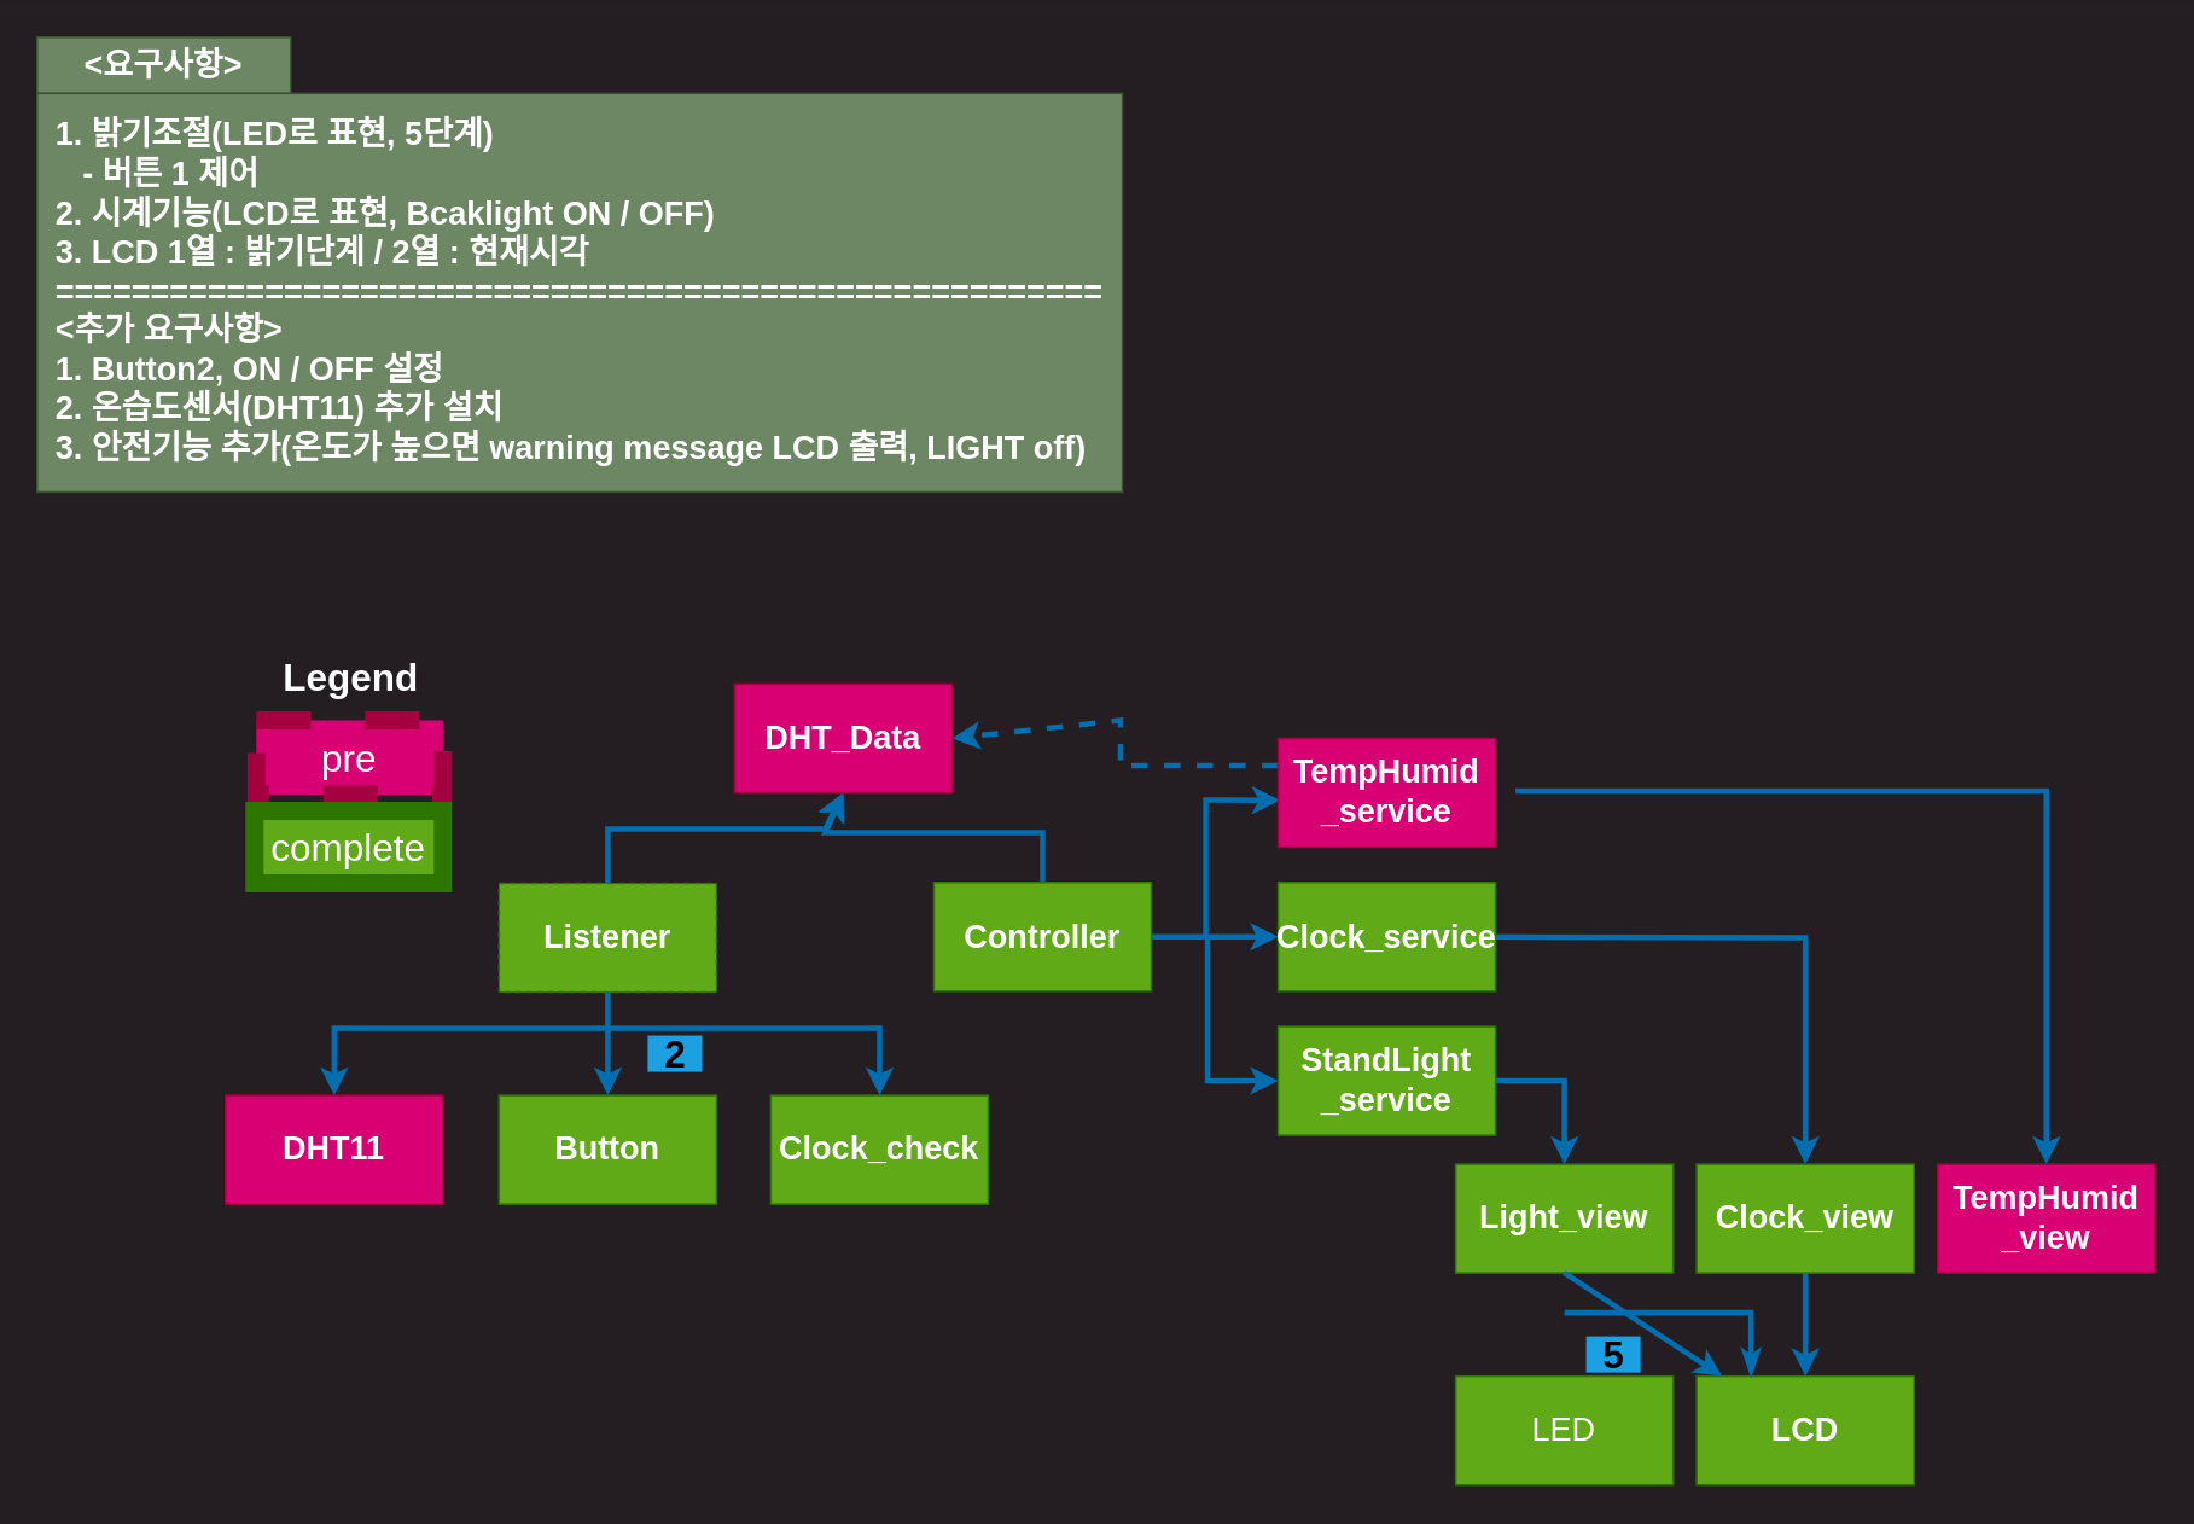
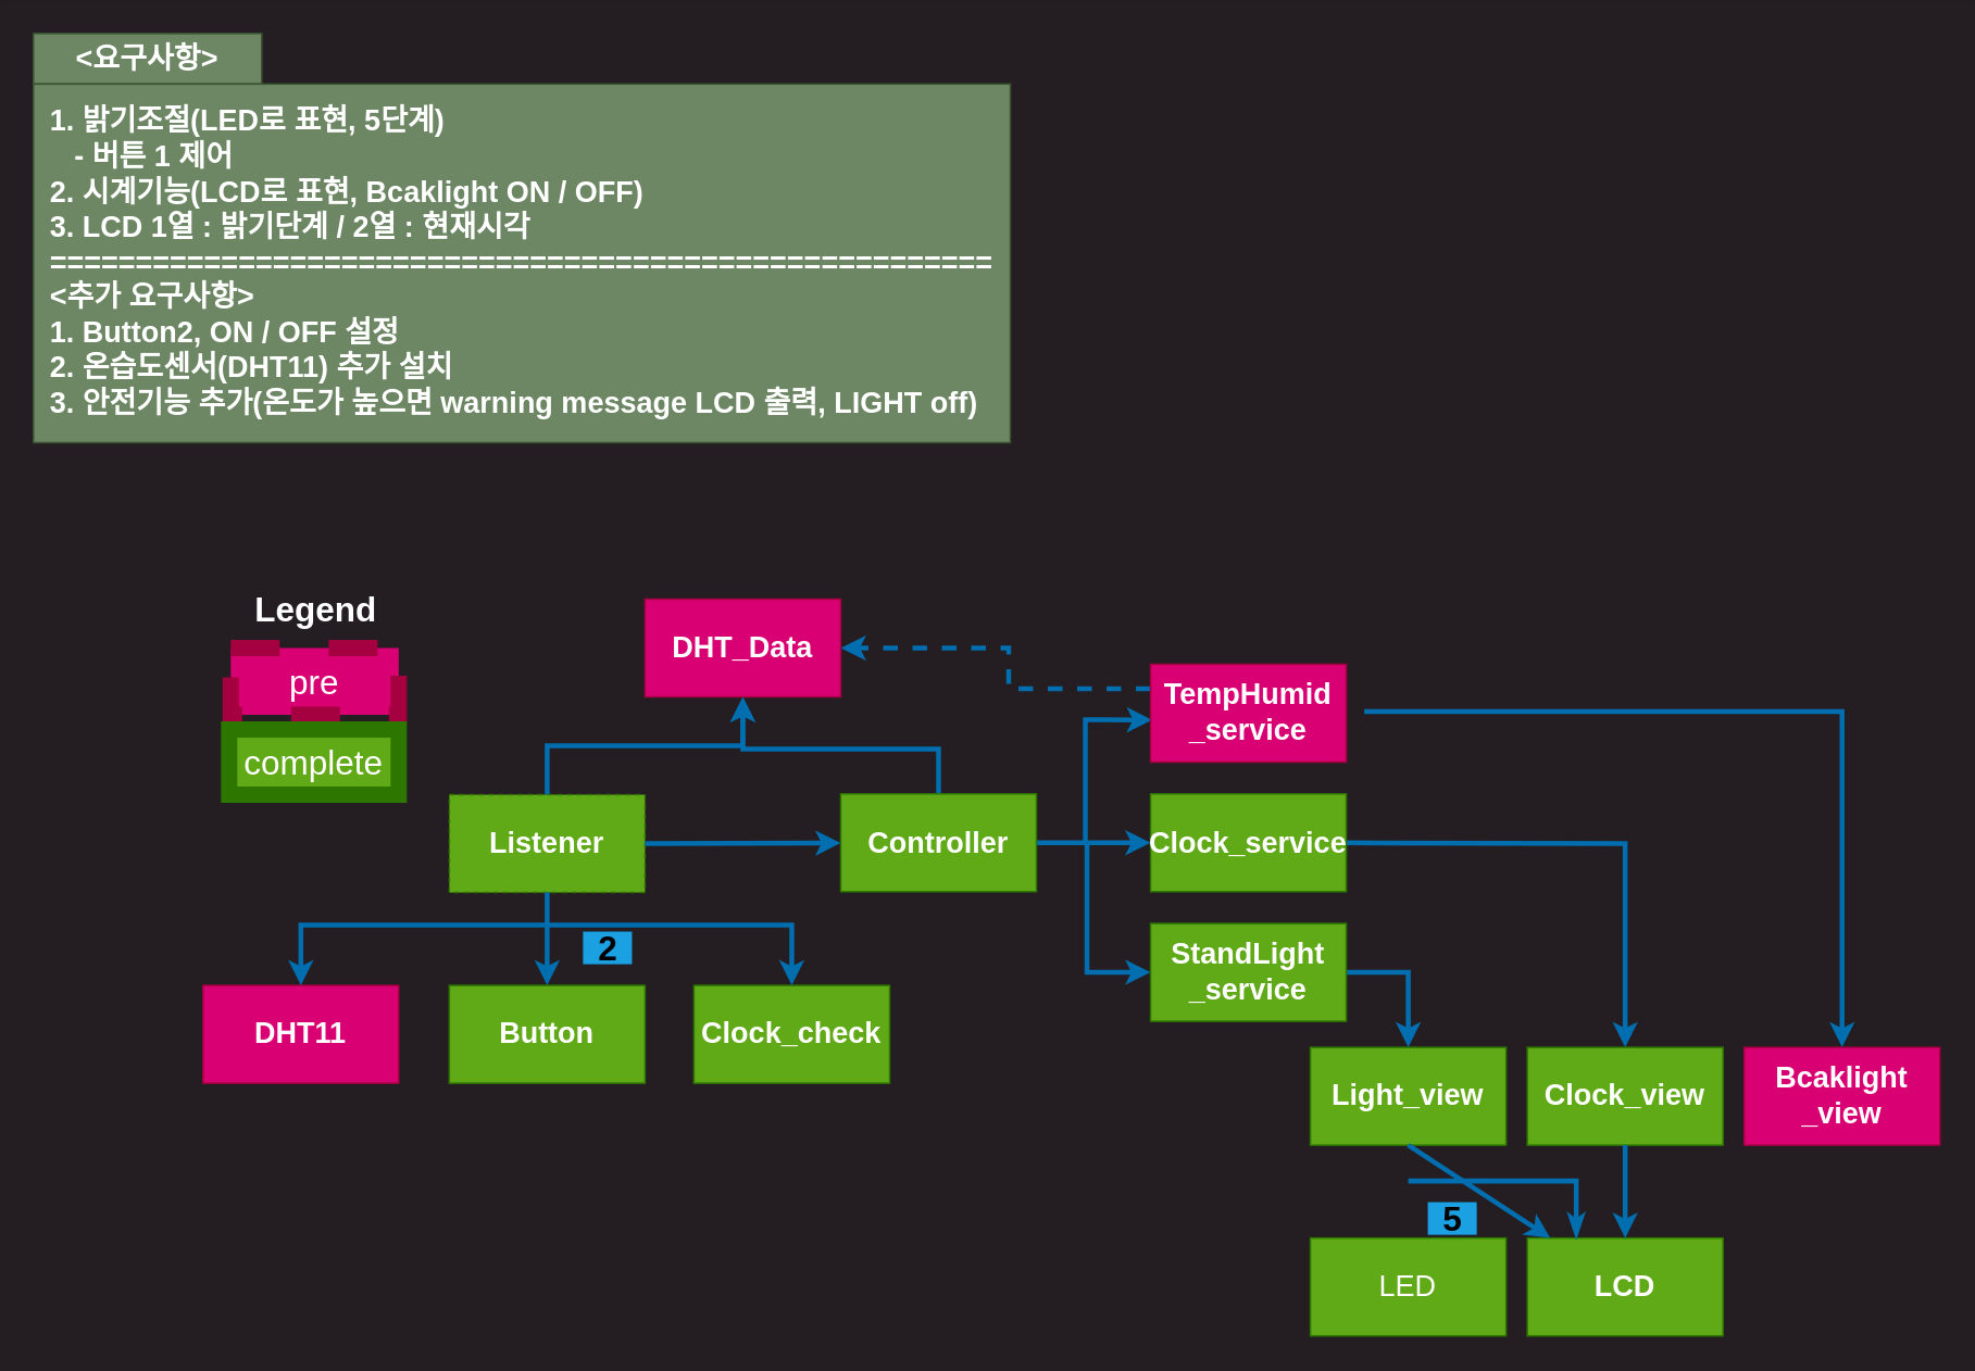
- <mxCell id="38" value="&lt;font style=&quot;font-size: 18px&quot;&gt;&lt;b&gt;DHT_Data&lt;/b&gt;&lt;/font&gt;" style="whiteSpace=wrap;html=1;fillColor=#d80073;fontColor=#ffffff;strokeColor=#A50040;" parent="1" vertex="1"><mxGeometry x="405" y="377" width="120" height="60" as="geometry" /></mxCell>
+ <mxCell id="38" value="&lt;font style=&quot;font-size: 18px&quot;&gt;&lt;b&gt;DHT_Data&lt;/b&gt;&lt;/font&gt;" style="whiteSpace=wrap;html=1;fillColor=#d80073;fontColor=#ffffff;strokeColor=#A50040;" parent="1" vertex="1"><mxGeometry x="395" y="367" width="120" height="60" as="geometry" /></mxCell>
+ <mxCell id="16" style="edgeStyle=none;html=1;exitX=1;exitY=0.5;exitDx=0;exitDy=0;fontSize=18;fillColor=#1ba1e2;strokeColor=#006EAF;strokeWidth=3;" parent="1" source="3" target="8" edge="1"><mxGeometry relative="1" as="geometry"><mxPoint x="425" y="607" as="sourcePoint" /><mxPoint x="425" y="557" as="targetPoint" /></mxGeometry></mxCell>
- <mxCell id="37" value="&lt;span style=&quot;font-size: 18px&quot;&gt;&lt;b&gt;TempHumid&lt;br&gt;_view&lt;/b&gt;&lt;/span&gt;" style="whiteSpace=wrap;html=1;fillColor=#d80073;fontColor=#ffffff;strokeColor=#A50040;" parent="1" vertex="1"><mxGeometry x="1069" y="642" width="120" height="60" as="geometry" /></mxCell>
+ <mxCell id="37" value="&lt;span style=&quot;font-size: 18px&quot;&gt;&lt;b&gt;Bcaklight&lt;br&gt;_view&lt;/b&gt;&lt;/span&gt;" style="whiteSpace=wrap;html=1;fillColor=#d80073;fontColor=#ffffff;strokeColor=#A50040;" parent="1" vertex="1"><mxGeometry x="1069" y="642" width="120" height="60" as="geometry" /></mxCell>
